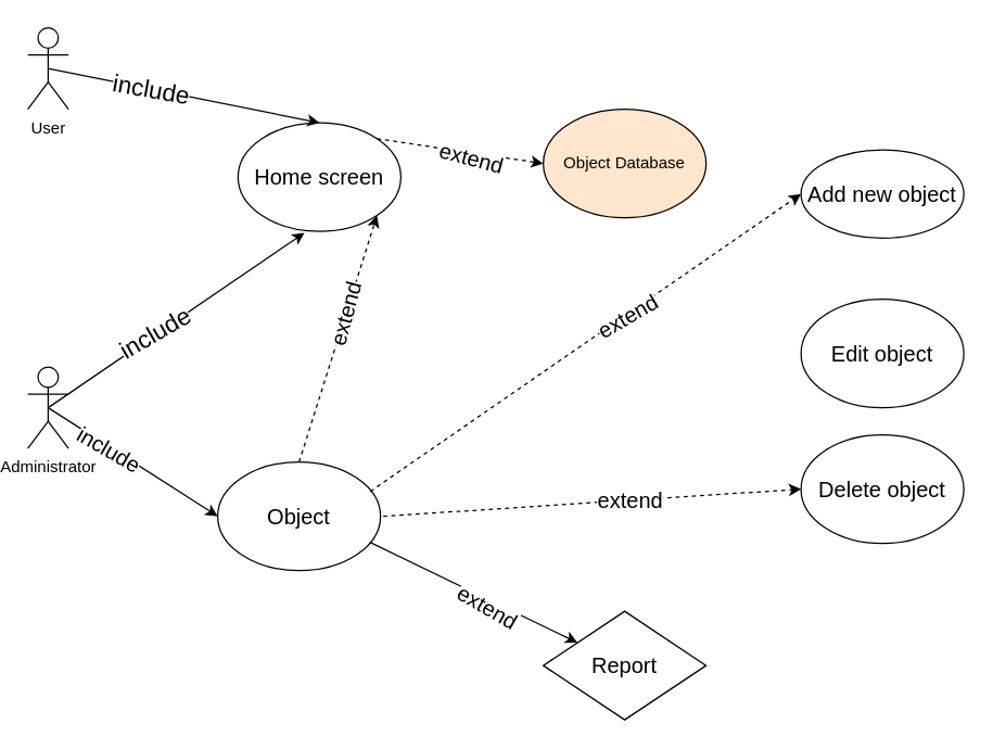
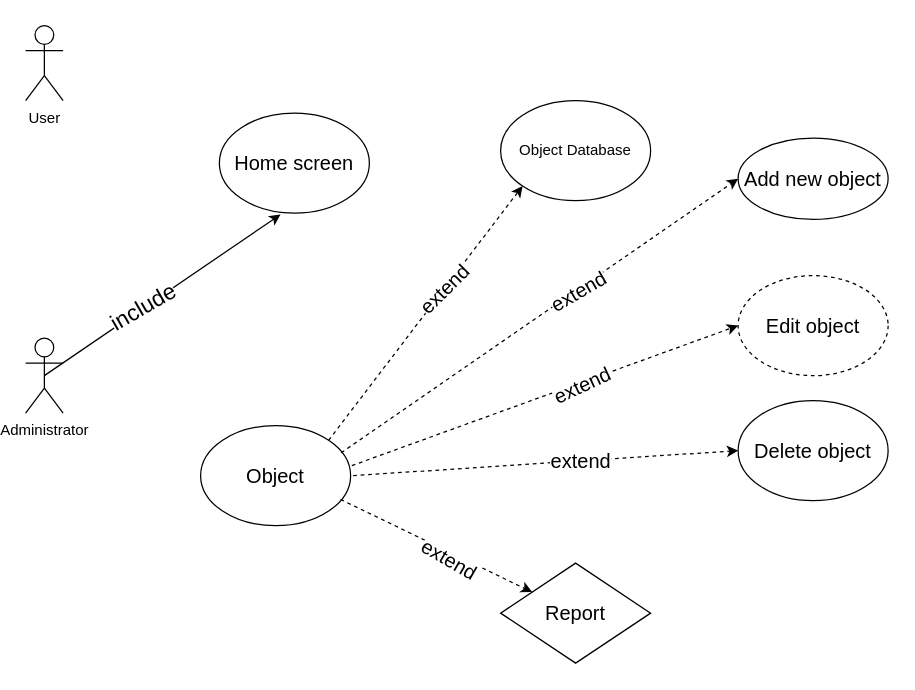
- <mxCell id="7" value="" style="endArrow=classic;html=1;exitX=0.5;exitY=0.5;exitDx=0;exitDy=0;exitPerimeter=0;entryX=0.5;entryY=0;entryDx=0;entryDy=0;" edge="1" parent="1" source="2" target="3"><mxGeometry width="50" height="50" relative="1" as="geometry"><mxPoint x="350" y="420" as="sourcePoint" /><mxPoint x="400" y="370" as="targetPoint" /></mxGeometry></mxCell>
- <mxCell id="8" value="&lt;font style=&quot;font-size: 18px&quot;&gt;include&lt;/font&gt;" style="edgeLabel;html=1;align=center;verticalAlign=middle;resizable=0;points=[];rotation=10;" vertex="1" connectable="0" parent="7"><mxGeometry x="-0.249" y="-1" relative="1" as="geometry"><mxPoint y="-1.06" as="offset" /></mxGeometry></mxCell>
- <mxCell id="18" value="" style="endArrow=classic;html=1;dashed=1;exitX=1;exitY=0;exitDx=0;exitDy=0;entryX=0;entryY=0.5;entryDx=0;entryDy=0;" edge="1" parent="1" source="3" target="15"><mxGeometry width="50" height="50" relative="1" as="geometry"><mxPoint x="272.426" y="271.716" as="sourcePoint" /><mxPoint x="427.574" y="158.284" as="targetPoint" /></mxGeometry></mxCell>
- <mxCell id="19" value="&lt;font style=&quot;font-size: 16px&quot;&gt;extend&lt;/font&gt;" style="edgeLabel;html=1;align=center;verticalAlign=middle;resizable=0;points=[];rotation=15;" vertex="1" connectable="0" parent="18"><mxGeometry x="0.202" y="-3" relative="1" as="geometry"><mxPoint x="-3.63" as="offset" /></mxGeometry></mxCell>
- <mxCell id="15" value="Object Database" style="ellipse;whiteSpace=wrap;html=1;fillColor=#ffe6cc;" vertex="1" parent="1"><mxGeometry x="400" y="80" width="120" height="80" as="geometry" /></mxCell>
+ <mxCell id="15" value="Object Database" style="ellipse;whiteSpace=wrap;html=1;" vertex="1" parent="1"><mxGeometry x="400" y="80" width="120" height="80" as="geometry" /></mxCell>
- <mxCell id="20" value="" style="endArrow=classic;html=1;dashed=1;exitX=0.5;exitY=0;exitDx=0;exitDy=0;entryX=1;entryY=1;entryDx=0;entryDy=0;" edge="1" parent="1" source="9" target="3"><mxGeometry width="50" height="50" relative="1" as="geometry"><mxPoint x="272.426" y="271.716" as="sourcePoint" /><mxPoint x="427.574" y="158.284" as="targetPoint" /></mxGeometry></mxCell>
- <mxCell id="21" value="&lt;font style=&quot;font-size: 16px&quot;&gt;extend&lt;/font&gt;" style="edgeLabel;html=1;align=center;verticalAlign=middle;resizable=0;points=[];rotation=-75;" vertex="1" connectable="0" parent="20"><mxGeometry x="0.202" y="-3" relative="1" as="geometry"><mxPoint x="-3.63" as="offset" /></mxGeometry></mxCell>
+ <mxCell id="16" value="" style="endArrow=classic;html=1;dashed=1;exitX=1;exitY=0;exitDx=0;exitDy=0;entryX=0;entryY=1;entryDx=0;entryDy=0;" edge="1" parent="1" source="9" target="15"><mxGeometry width="50" height="50" relative="1" as="geometry"><mxPoint x="350" y="390" as="sourcePoint" /><mxPoint x="400" y="340" as="targetPoint" /></mxGeometry></mxCell>
+ <mxCell id="17" value="&lt;font style=&quot;font-size: 16px&quot;&gt;extend&lt;/font&gt;" style="edgeLabel;html=1;align=center;verticalAlign=middle;resizable=0;points=[];rotation=-45;" vertex="1" connectable="0" parent="16"><mxGeometry x="0.202" y="-3" relative="1" as="geometry"><mxPoint x="-3.63" as="offset" /></mxGeometry></mxCell>
- <mxCell id="11" value="&lt;font style=&quot;font-size: 16px&quot;&gt;Edit object&lt;/font&gt;" style="ellipse;whiteSpace=wrap;html=1;" vertex="1" parent="1"><mxGeometry x="590" y="220" width="120" height="80" as="geometry" /></mxCell>
+ <mxCell id="11" value="&lt;font style=&quot;font-size: 16px&quot;&gt;Edit object&lt;/font&gt;" style="ellipse;whiteSpace=wrap;html=1;dashed=1;" vertex="1" parent="1"><mxGeometry x="590" y="220" width="120" height="80" as="geometry" /></mxCell>
+ <mxCell id="27" value="" style="endArrow=classic;html=1;dashed=1;exitX=1.008;exitY=0.4;exitDx=0;exitDy=0;entryX=0;entryY=0.5;entryDx=0;entryDy=0;exitPerimeter=0;" edge="1" parent="1" source="9" target="11"><mxGeometry width="50" height="50" relative="1" as="geometry"><mxPoint x="292.426" y="381.716" as="sourcePoint" /><mxPoint x="600" y="260" as="targetPoint" /></mxGeometry></mxCell>
+ <mxCell id="28" value="&lt;font style=&quot;font-size: 16px&quot;&gt;extend&lt;/font&gt;" style="edgeLabel;html=1;align=center;verticalAlign=middle;resizable=0;points=[];rotation=-25;" vertex="1" connectable="0" parent="27"><mxGeometry x="0.202" y="-3" relative="1" as="geometry"><mxPoint x="-3.63" as="offset" /></mxGeometry></mxCell>
- <mxCell id="13" value="" style="endArrow=classic;html=1;exitX=0.5;exitY=0.5;exitDx=0;exitDy=0;exitPerimeter=0;entryX=0;entryY=0.5;entryDx=0;entryDy=0;" edge="1" parent="1" source="4" target="9"><mxGeometry width="50" height="50" relative="1" as="geometry"><mxPoint x="350" y="400" as="sourcePoint" /><mxPoint x="400" y="350" as="targetPoint" /></mxGeometry></mxCell>
- <mxCell id="14" value="&lt;font style=&quot;font-size: 16px&quot;&gt;include&lt;/font&gt;" style="edgeLabel;html=1;align=center;verticalAlign=middle;resizable=0;points=[];rotation=30;" vertex="1" connectable="0" parent="13"><mxGeometry x="-0.28" relative="1" as="geometry"><mxPoint x="0.36" y="1.43" as="offset" /></mxGeometry></mxCell>
- <mxCell id="29" value="" style="endArrow=classic;html=1;dashed=0;exitX=0.933;exitY=0.738;exitDx=0;exitDy=0;exitPerimeter=0;" edge="1" parent="1" source="9" target="22"><mxGeometry width="50" height="50" relative="1" as="geometry"><mxPoint x="302.426" y="391.716" as="sourcePoint" /><mxPoint x="610" y="270" as="targetPoint" /></mxGeometry></mxCell>
+ <mxCell id="29" value="" style="endArrow=classic;html=1;dashed=1;exitX=0.933;exitY=0.738;exitDx=0;exitDy=0;exitPerimeter=0;" edge="1" parent="1" source="9" target="22"><mxGeometry width="50" height="50" relative="1" as="geometry"><mxPoint x="302.426" y="391.716" as="sourcePoint" /><mxPoint x="610" y="270" as="targetPoint" /></mxGeometry></mxCell>
